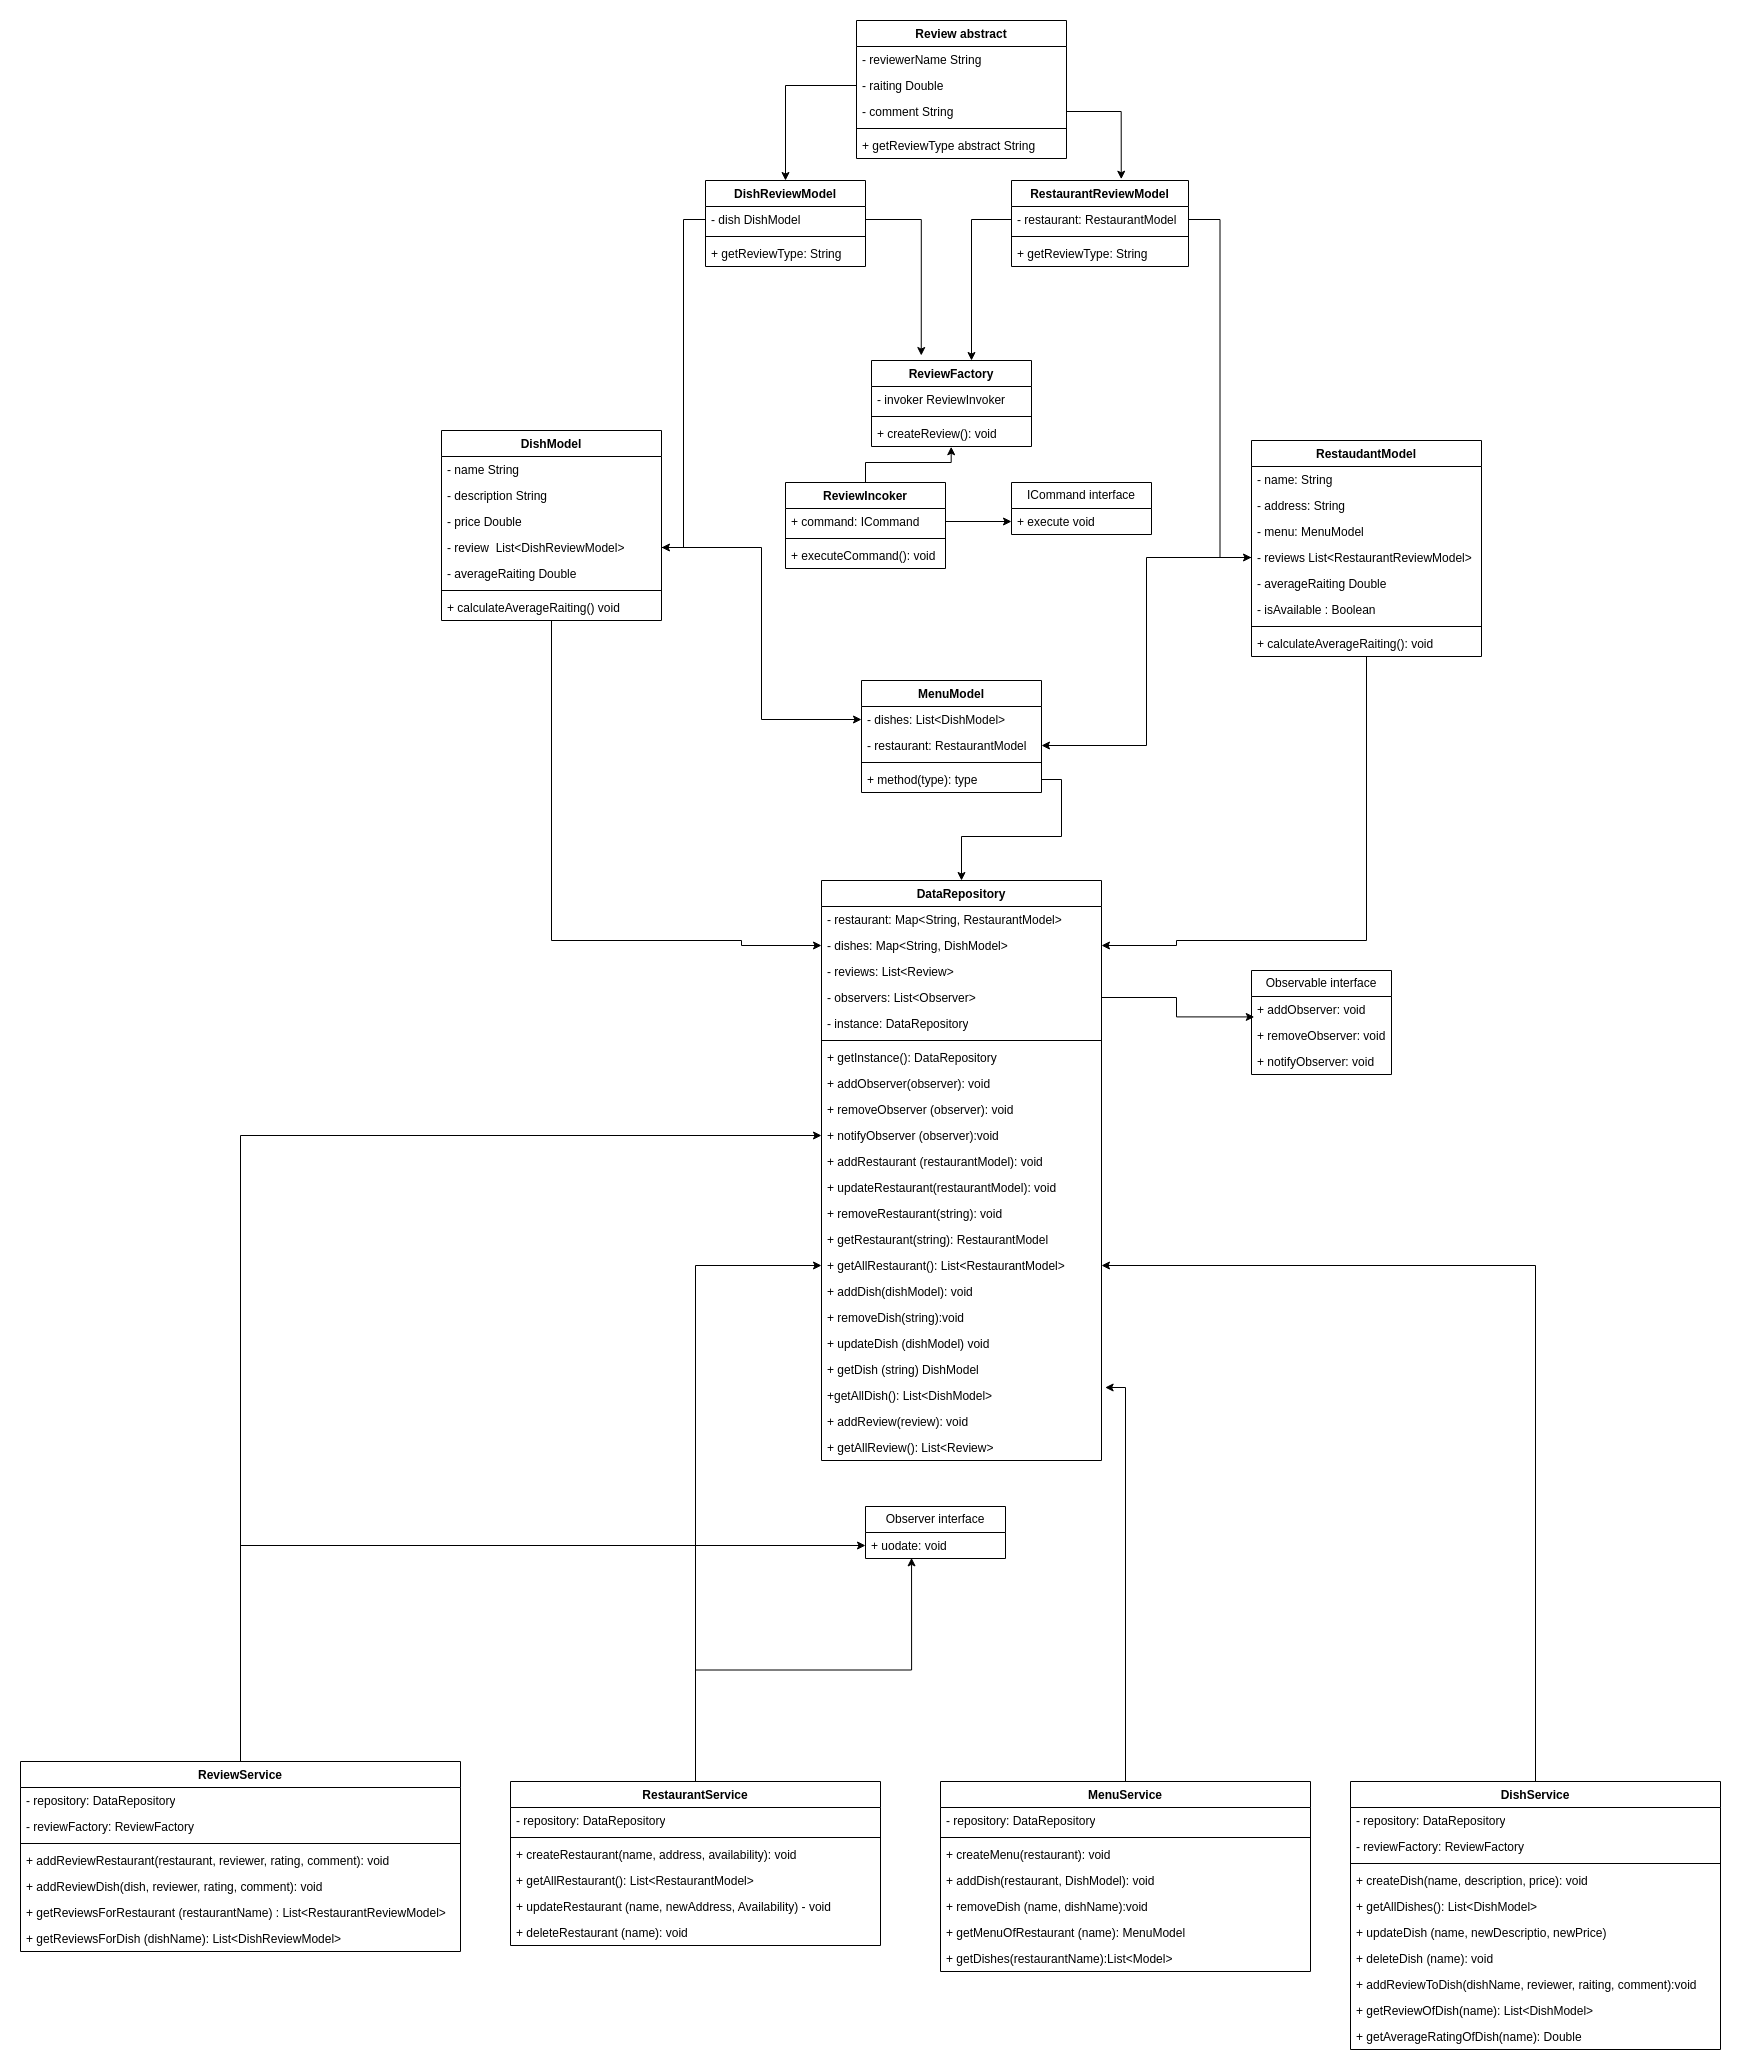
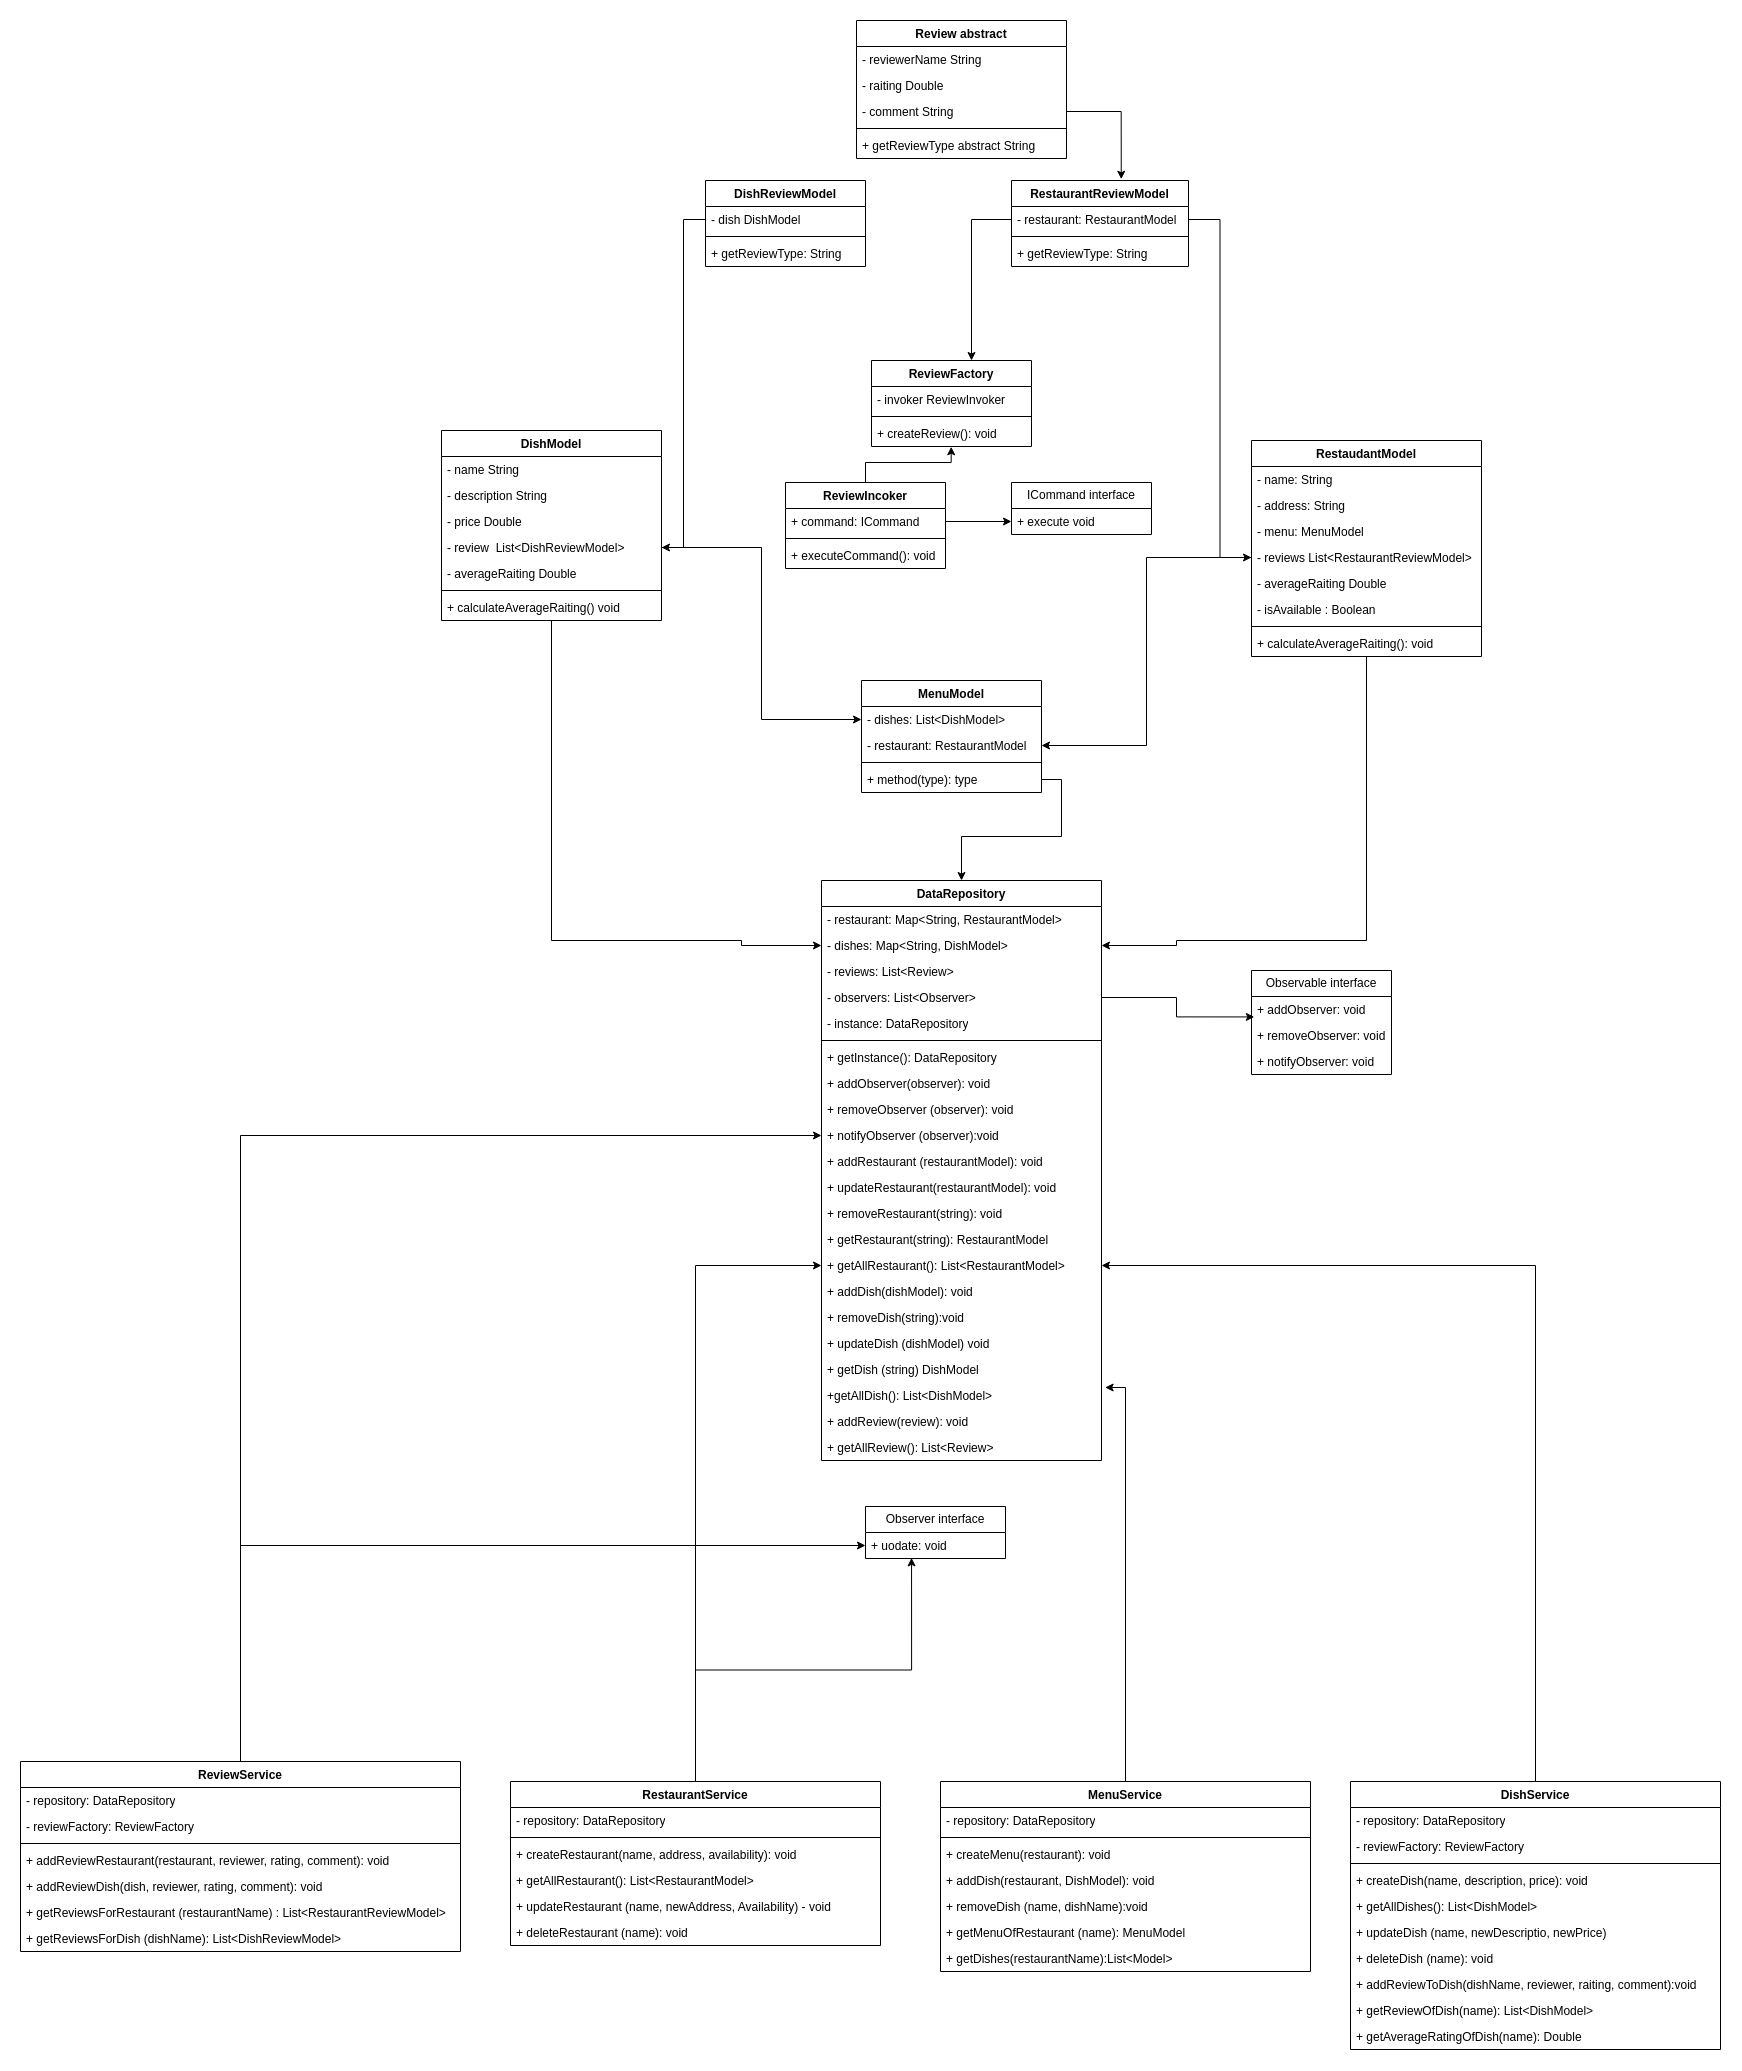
- <mxCell id="24" style="edgeStyle=orthogonalEdgeStyle;rounded=0;orthogonalLoop=1;jettySize=auto;html=1;entryX=0.5;entryY=0;entryDx=0;entryDy=0;" edge="1" parent="1" source="16" target="10"><mxGeometry relative="1" as="geometry" /></mxCell>
- <mxCell id="48" style="edgeStyle=orthogonalEdgeStyle;rounded=0;orthogonalLoop=1;jettySize=auto;html=1;entryX=0.311;entryY=-0.058;entryDx=0;entryDy=0;entryPerimeter=0;" edge="1" parent="1" source="11" target="44"><mxGeometry relative="1" as="geometry" /></mxCell>
